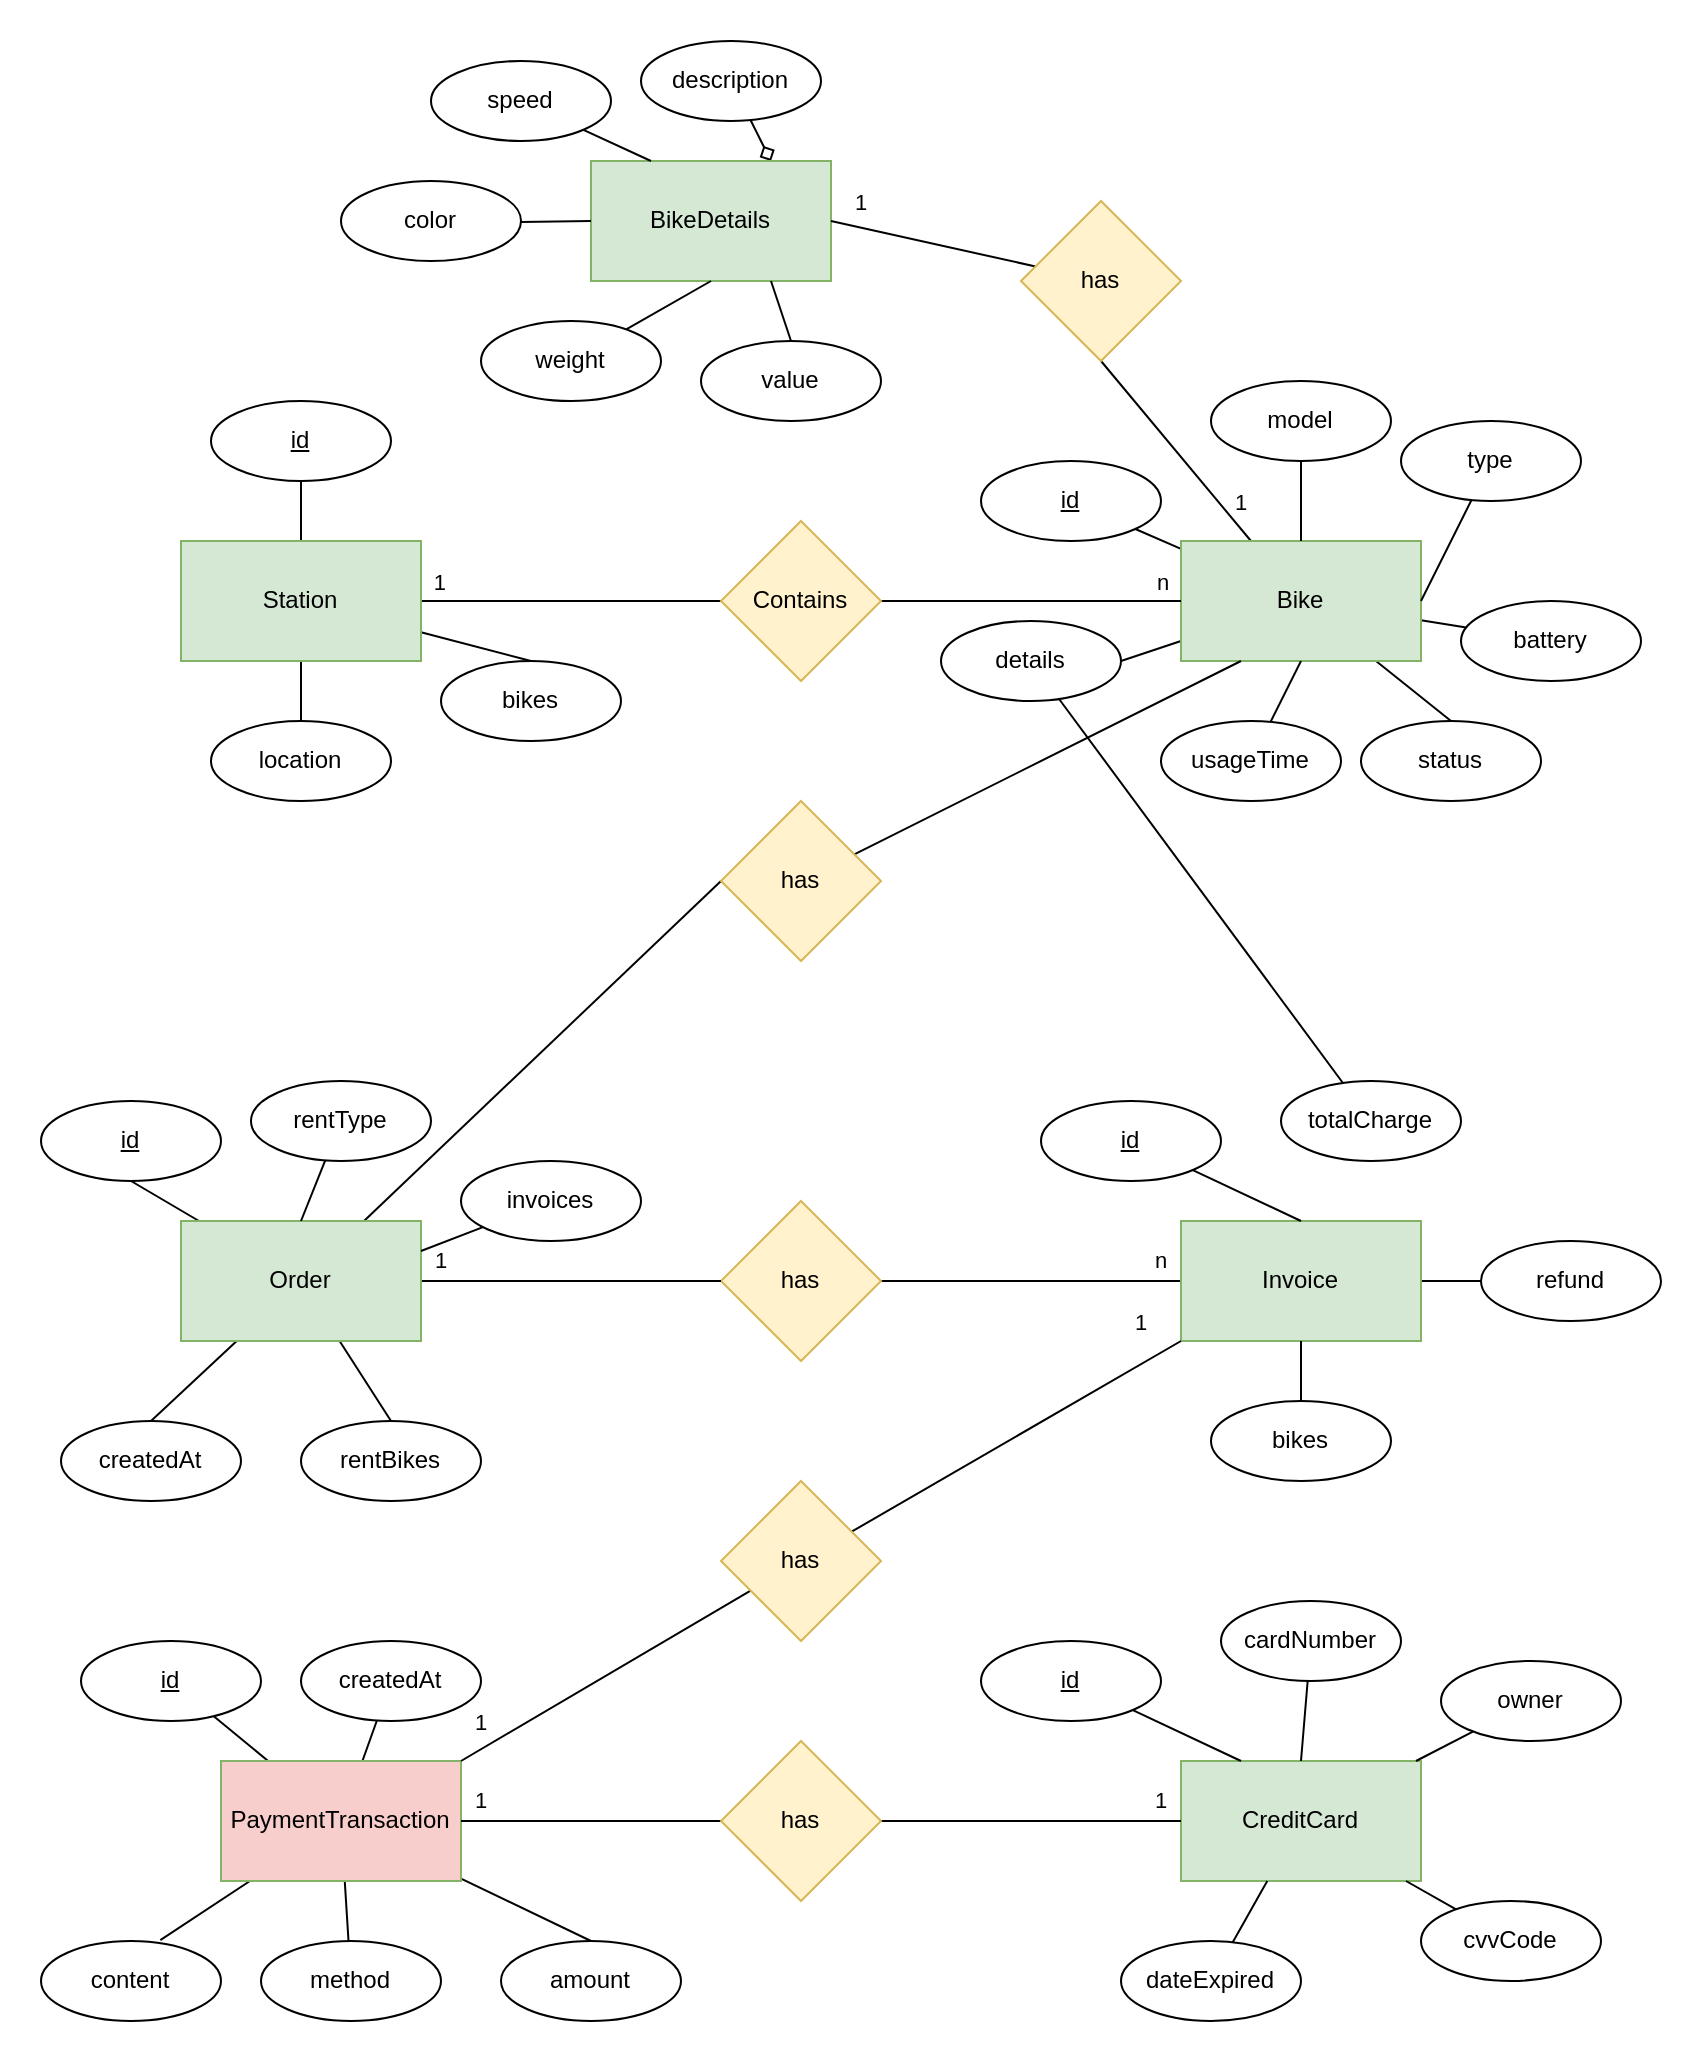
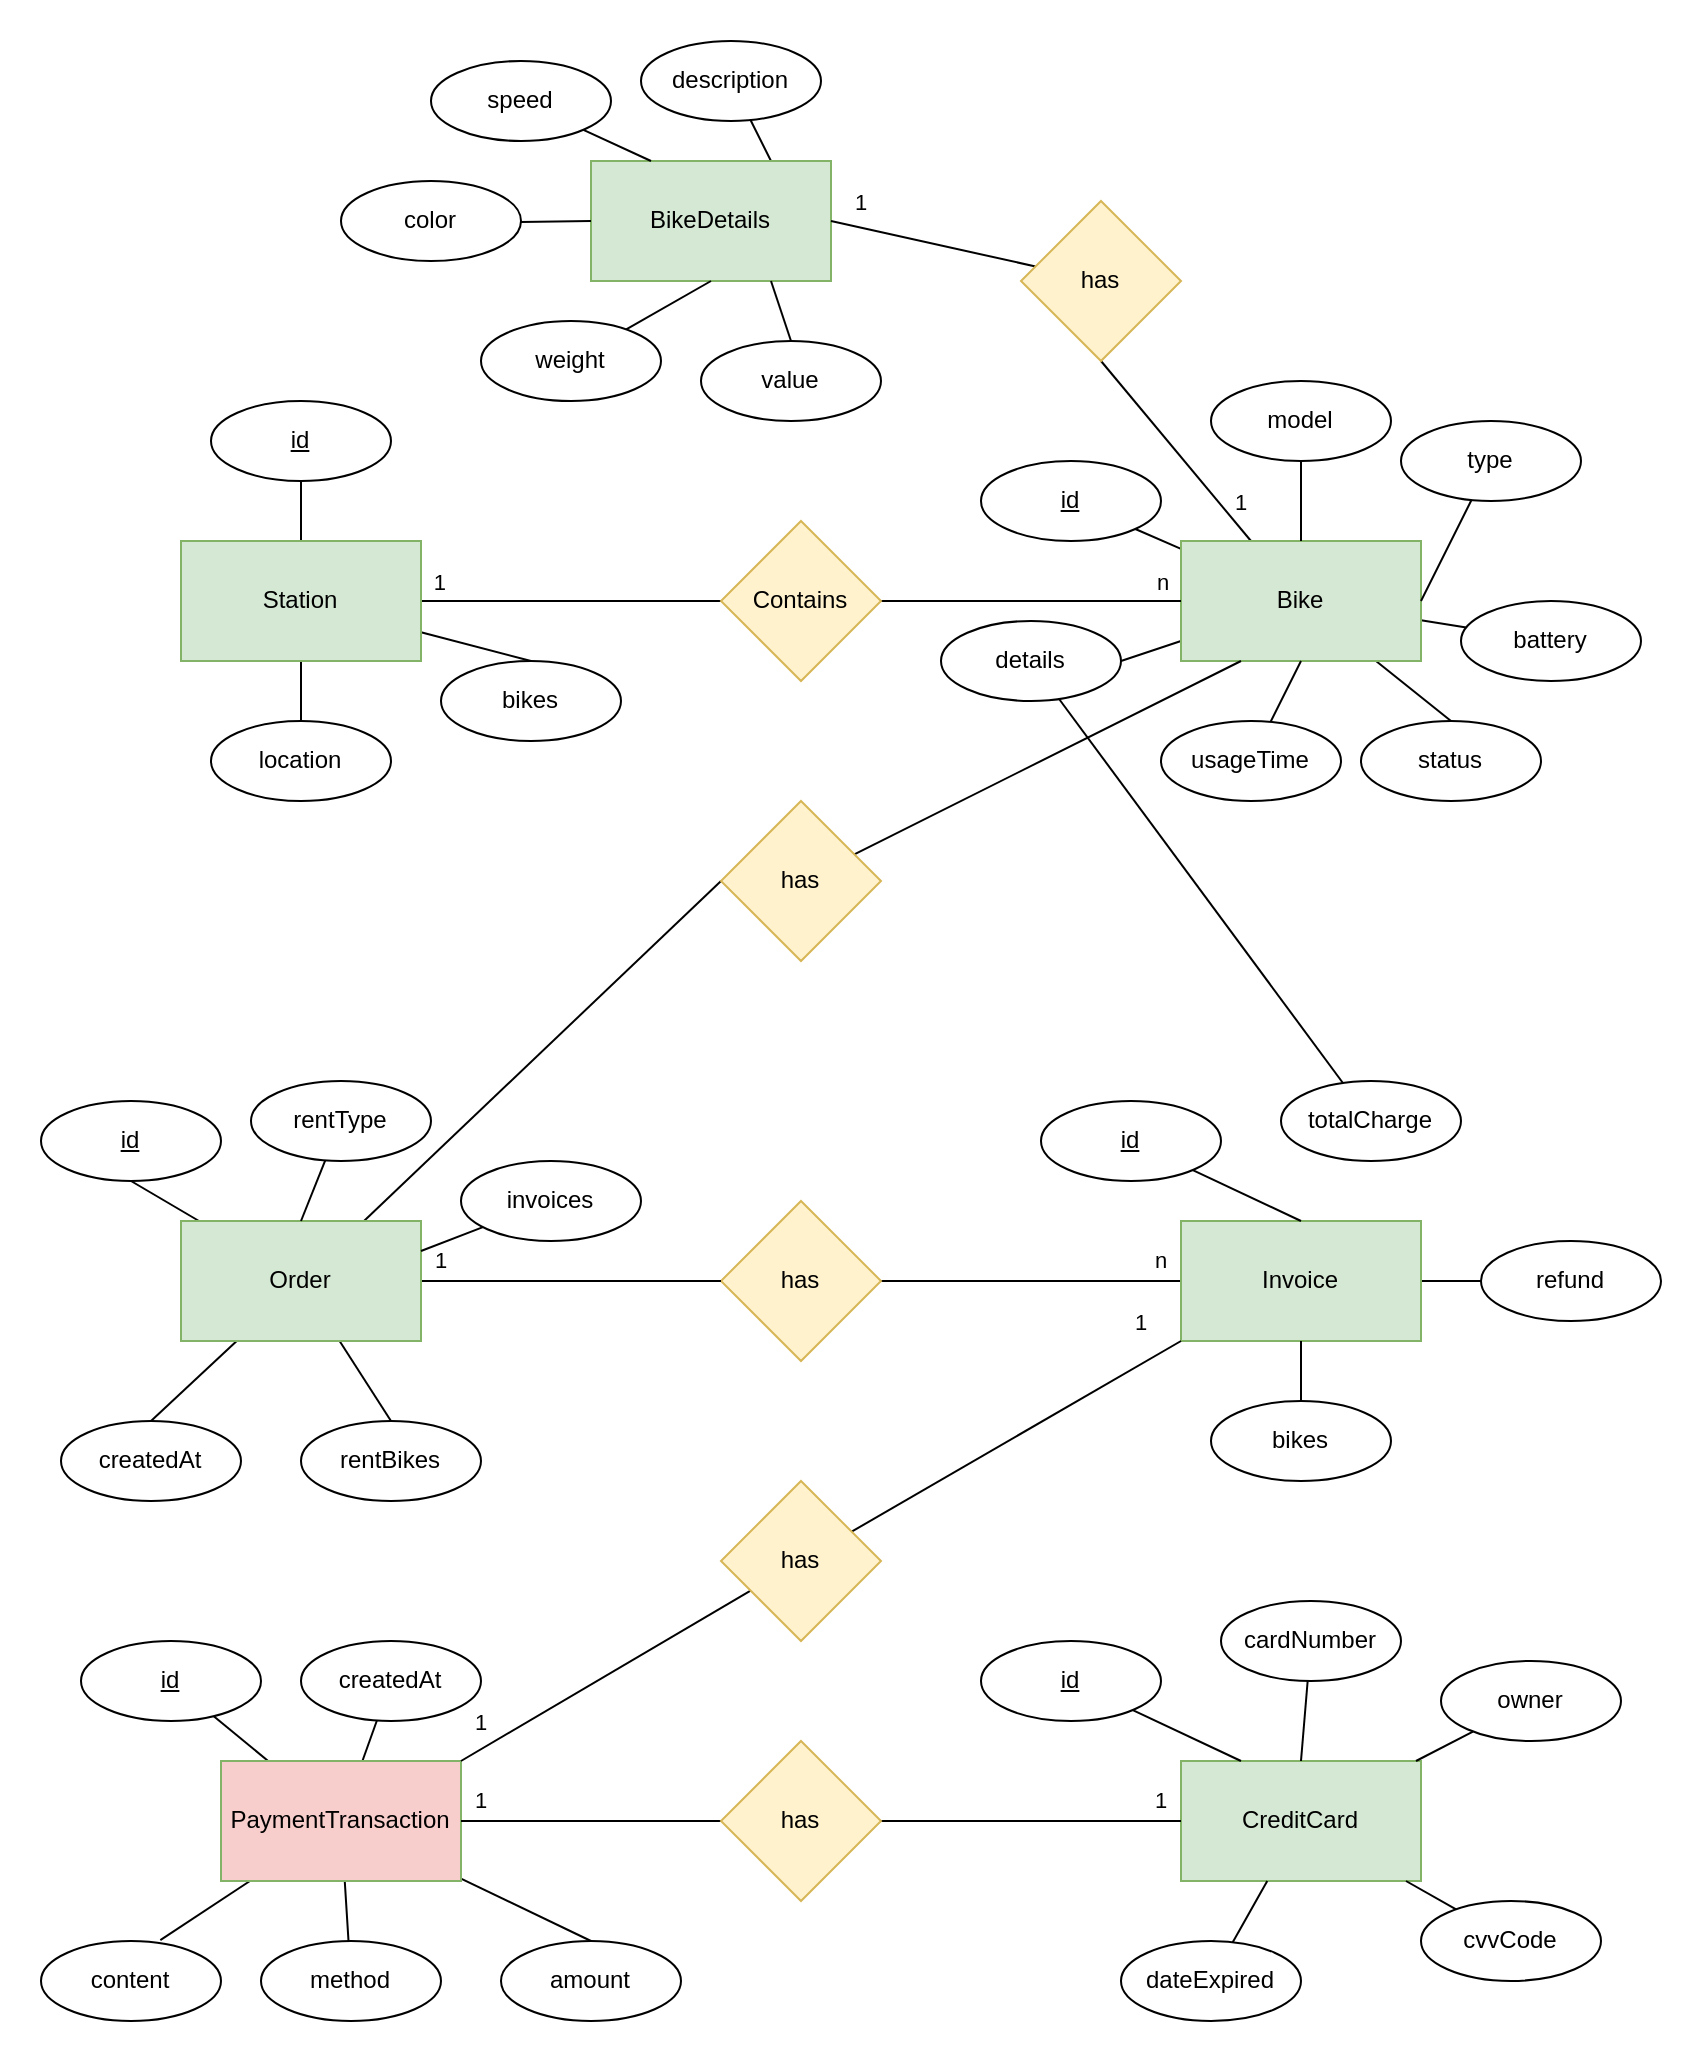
- <mxCell id="30" style="edgeStyle=none;rounded=0;orthogonalLoop=1;jettySize=auto;html=1;entryX=0.75;entryY=0;entryDx=0;entryDy=0;endArrow=diamond;endFill=0;align=center;verticalAlign=bottom;" edge="1" parent="1" source="31" target="74"><mxGeometry relative="1" as="geometry" /></mxCell>
+ <mxCell id="30" style="edgeStyle=none;rounded=0;orthogonalLoop=1;jettySize=auto;html=1;entryX=0.75;entryY=0;entryDx=0;entryDy=0;endArrow=none;endFill=0;align=center;verticalAlign=bottom;" edge="1" parent="1" source="31" target="74"><mxGeometry relative="1" as="geometry" /></mxCell>
